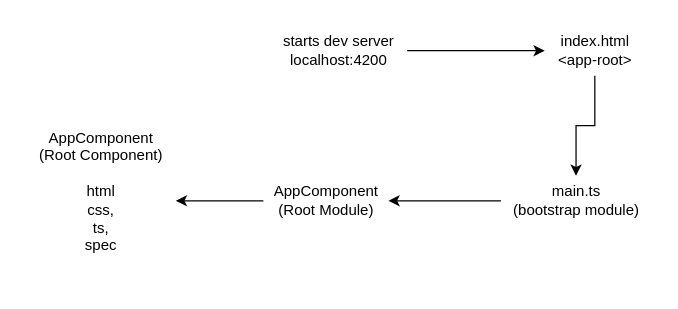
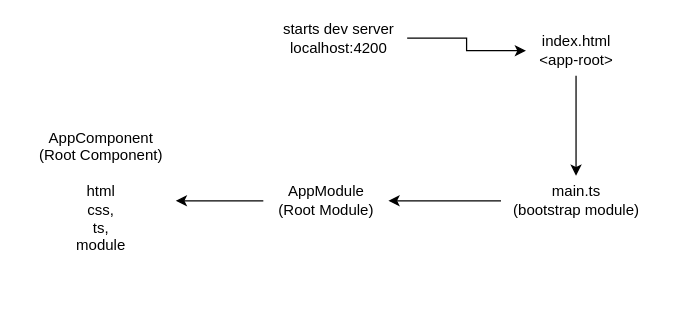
- <mxCell id="3" value="starts dev server&lt;div&gt;localhost:4200&lt;/div&gt;" style="text;html=1;align=center;verticalAlign=middle;resizable=0;points=[];autosize=1;strokeColor=none;fillColor=none;" vertex="1" parent="1"><mxGeometry x="215" y="20" width="110" height="40" as="geometry" /></mxCell>
+ <mxCell id="3" value="starts dev server&lt;div&gt;localhost:4200&lt;/div&gt;" style="text;html=1;align=center;verticalAlign=middle;resizable=0;points=[];autosize=1;strokeColor=none;fillColor=none;" vertex="1" parent="1"><mxGeometry x="215" y="10" width="110" height="40" as="geometry" /></mxCell>
- <mxCell id="5" value="index.html&lt;div&gt;&amp;lt;app-root&amp;gt;&lt;/div&gt;" style="text;html=1;align=center;verticalAlign=middle;resizable=0;points=[];autosize=1;strokeColor=none;fillColor=none;" vertex="1" parent="1"><mxGeometry x="435" y="20" width="80" height="40" as="geometry" /></mxCell>
+ <mxCell id="5" value="index.html&lt;div&gt;&amp;lt;app-root&amp;gt;&lt;/div&gt;" style="text;html=1;align=center;verticalAlign=middle;resizable=0;points=[];autosize=1;strokeColor=none;fillColor=none;" vertex="1" parent="1"><mxGeometry x="420" y="20" width="80" height="40" as="geometry" /></mxCell>
- <mxCell id="10" value="AppComponent&lt;div&gt;(Root Component)&lt;/div&gt;&lt;div&gt;&lt;br&gt;&lt;/div&gt;&lt;div&gt;html&lt;/div&gt;&lt;div&gt;css,&lt;/div&gt;&lt;div&gt;ts,&lt;/div&gt;&lt;div&gt;spec&lt;/div&gt;&lt;div&gt;&lt;br&gt;&lt;/div&gt;" style="text;html=1;align=center;verticalAlign=middle;resizable=0;points=[];autosize=1;strokeColor=none;fillColor=none;" vertex="1" parent="1"><mxGeometry x="20" y="95" width="120" height="130" as="geometry" /></mxCell>
+ <mxCell id="10" value="AppComponent&lt;div&gt;(Root Component)&lt;/div&gt;&lt;div&gt;&lt;br&gt;&lt;/div&gt;&lt;div&gt;html&lt;/div&gt;&lt;div&gt;css,&lt;/div&gt;&lt;div&gt;ts,&lt;/div&gt;&lt;div&gt;module&lt;/div&gt;&lt;div&gt;&lt;br&gt;&lt;/div&gt;" style="text;html=1;align=center;verticalAlign=middle;resizable=0;points=[];autosize=1;strokeColor=none;fillColor=none;" vertex="1" parent="1"><mxGeometry x="20" y="95" width="120" height="130" as="geometry" /></mxCell>
- <mxCell id="9" value="AppComponent&lt;div&gt;(Root Module)&lt;/div&gt;" style="text;html=1;align=center;verticalAlign=middle;resizable=0;points=[];autosize=1;strokeColor=none;fillColor=none;" vertex="1" parent="1"><mxGeometry x="210" y="140" width="100" height="40" as="geometry" /></mxCell>
+ <mxCell id="9" value="AppModule&lt;div&gt;(Root Module)&lt;/div&gt;" style="text;html=1;align=center;verticalAlign=middle;resizable=0;points=[];autosize=1;strokeColor=none;fillColor=none;" vertex="1" parent="1"><mxGeometry x="210" y="140" width="100" height="40" as="geometry" /></mxCell>
